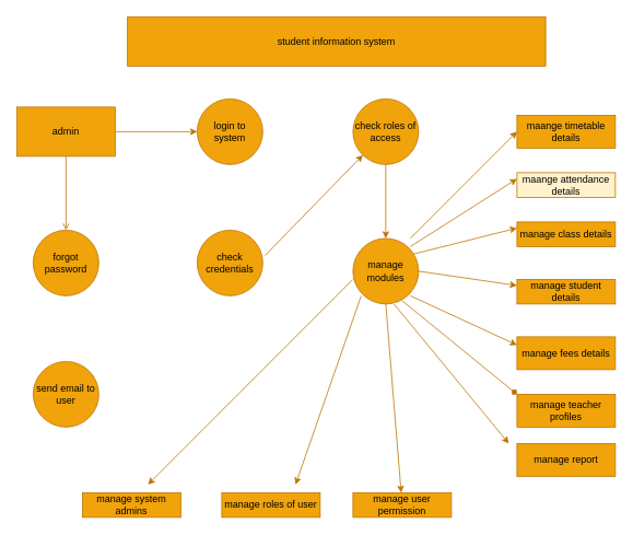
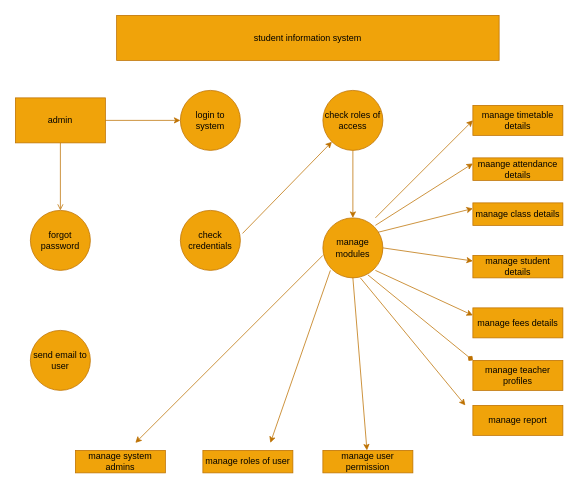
- <mxCell id="15" value="maange timetable details" style="rounded=0;whiteSpace=wrap;html=1;fillColor=#f0a30a;fontColor=#000000;strokeColor=#BD7000;" vertex="1" parent="1"><mxGeometry x="630" y="140" width="120" height="40" as="geometry" /></mxCell>
+ <mxCell id="15" value="manage timetable details" style="rounded=0;whiteSpace=wrap;html=1;fillColor=#f0a30a;fontColor=#000000;strokeColor=#BD7000;" vertex="1" parent="1"><mxGeometry x="630" y="140" width="120" height="40" as="geometry" /></mxCell>
- <mxCell id="14" value="maange attendance details" style="rounded=0;whiteSpace=wrap;html=1;fillColor=#fff2cc;fontColor=#000000;strokeColor=#BD7000;" vertex="1" parent="1"><mxGeometry x="630" y="210" width="120" height="30" as="geometry" /></mxCell>
+ <mxCell id="14" value="maange attendance details" style="rounded=0;whiteSpace=wrap;html=1;fillColor=#f0a30a;fontColor=#000000;strokeColor=#BD7000;" vertex="1" parent="1"><mxGeometry x="630" y="210" width="120" height="30" as="geometry" /></mxCell>
